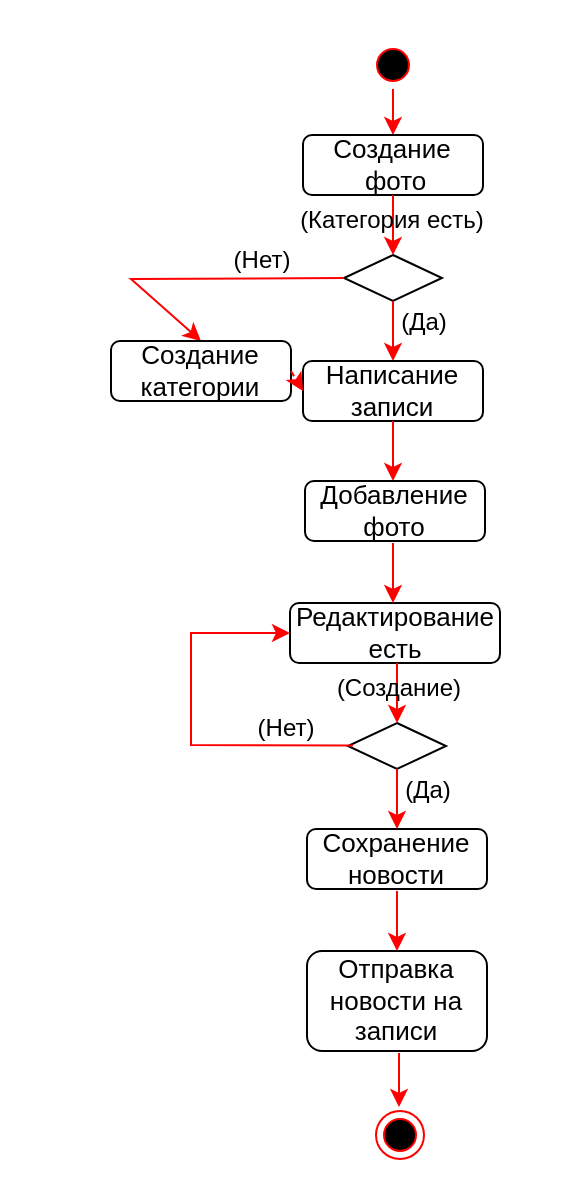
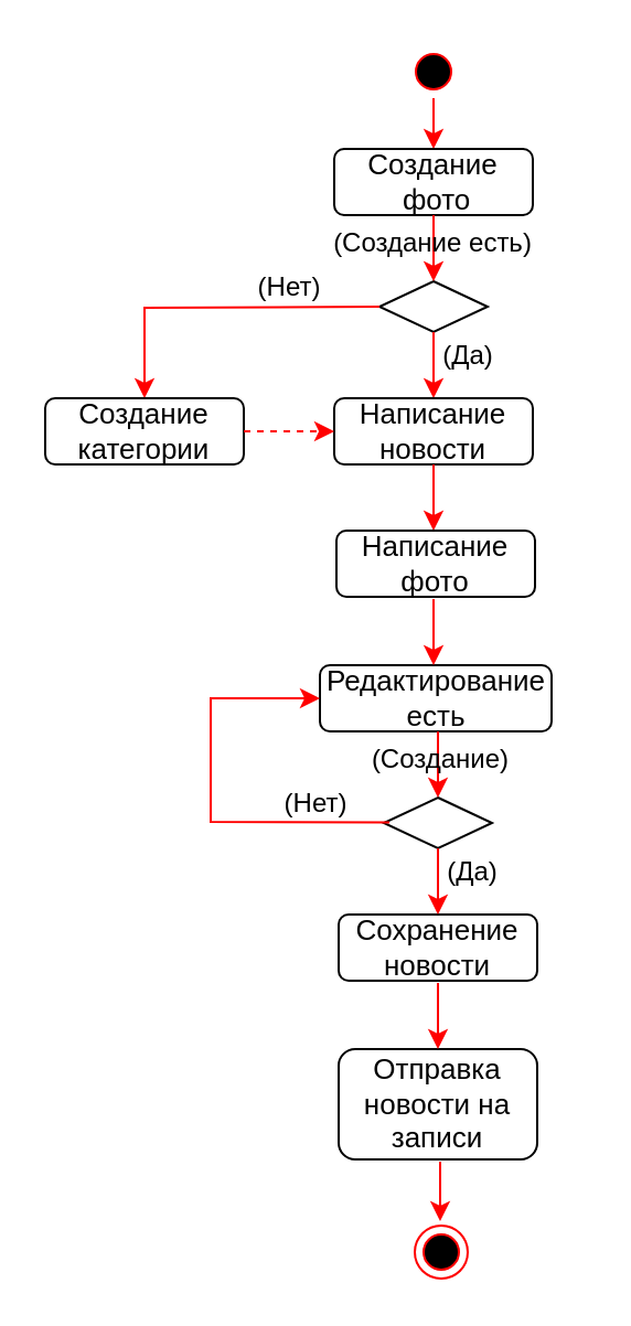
- <mxCell id="7" value="(Категория есть)" style="text;html=1;strokeColor=none;fillColor=none;align=center;verticalAlign=middle;whiteSpace=wrap;rounded=0;fontSize=12;" vertex="1" parent="1"><mxGeometry x="141" y="98" width="110" height="23" as="geometry" /></mxCell>
+ <mxCell id="7" value="(Создание есть)" style="text;html=1;strokeColor=none;fillColor=none;align=center;verticalAlign=middle;whiteSpace=wrap;rounded=0;fontSize=12;" vertex="1" parent="1"><mxGeometry x="141" y="98" width="110" height="23" as="geometry" /></mxCell>
- <mxCell id="12" value="Создание категории" style="rounded=1;whiteSpace=wrap;html=1;fontSize=13;fillColor=none;" vertex="1" parent="1"><mxGeometry x="55" y="170" width="90" height="30" as="geometry" /></mxCell>
+ <mxCell id="12" value="Создание категории" style="rounded=1;whiteSpace=wrap;html=1;fontSize=13;fillColor=none;" vertex="1" parent="1"><mxGeometry x="20" y="180" width="90" height="30" as="geometry" /></mxCell>
- <mxCell id="13" value="Написание записи" style="rounded=1;whiteSpace=wrap;html=1;fontSize=13;fillColor=none;" vertex="1" parent="1"><mxGeometry x="151" y="180" width="90" height="30" as="geometry" /></mxCell>
+ <mxCell id="13" value="Написание новости" style="rounded=1;whiteSpace=wrap;html=1;fontSize=13;fillColor=none;" vertex="1" parent="1"><mxGeometry x="151" y="180" width="90" height="30" as="geometry" /></mxCell>
- <mxCell id="28" value="Добавление фото" style="rounded=1;whiteSpace=wrap;html=1;fontSize=13;fillColor=none;" vertex="1" parent="1"><mxGeometry x="152" y="240" width="90" height="30" as="geometry" /></mxCell>
+ <mxCell id="28" value="Написание фото" style="rounded=1;whiteSpace=wrap;html=1;fontSize=13;fillColor=none;" vertex="1" parent="1"><mxGeometry x="152" y="240" width="90" height="30" as="geometry" /></mxCell>
